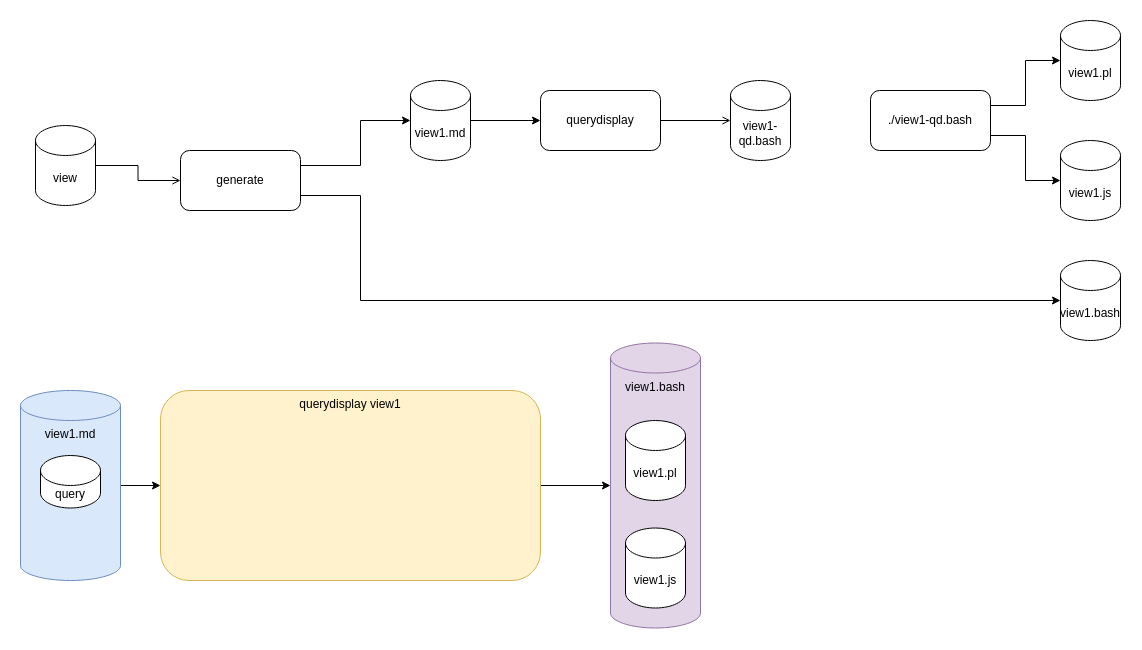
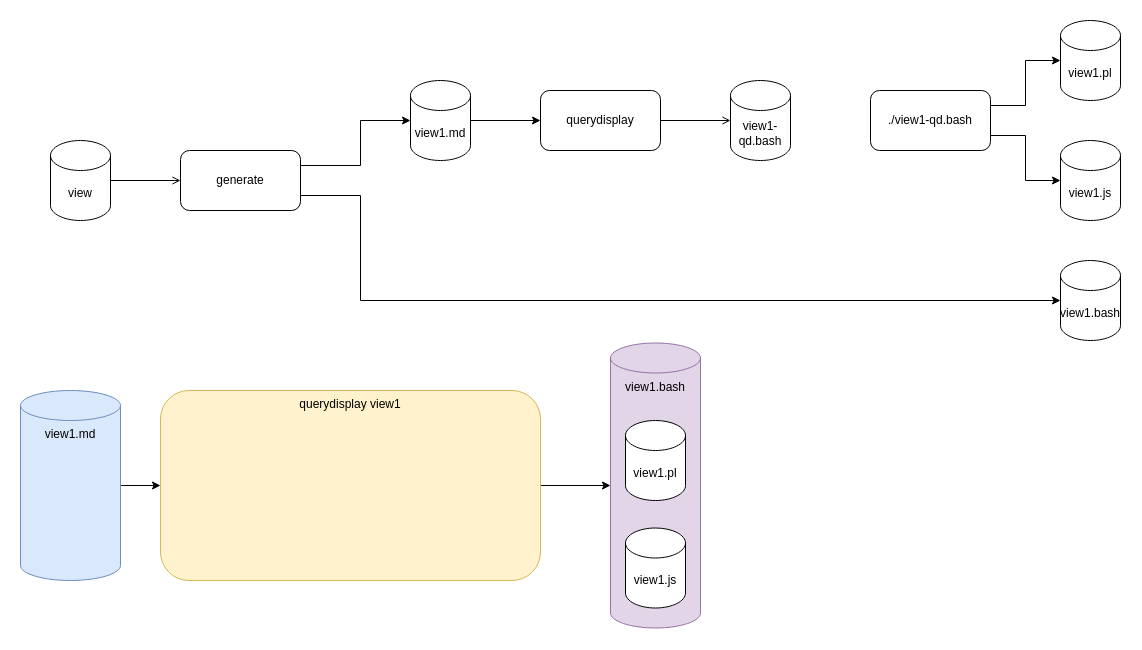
- <mxCell id="5" value="view" style="shape=cylinder3;whiteSpace=wrap;html=1;boundedLbl=1;backgroundOutline=1;size=15;" vertex="1" parent="1"><mxGeometry x="35" y="125" width="60" height="80" as="geometry" /></mxCell>
+ <mxCell id="5" value="view" style="shape=cylinder3;whiteSpace=wrap;html=1;boundedLbl=1;backgroundOutline=1;size=15;" vertex="1" parent="1"><mxGeometry x="50" y="140" width="60" height="80" as="geometry" /></mxCell>
- <mxCell id="25" value="query" style="shape=cylinder3;whiteSpace=wrap;html=1;boundedLbl=1;backgroundOutline=1;size=15;" vertex="1" parent="1"><mxGeometry x="40" y="455" width="60" height="52.5" as="geometry" /></mxCell>
